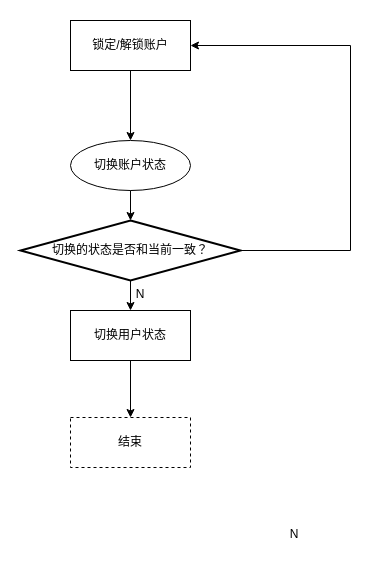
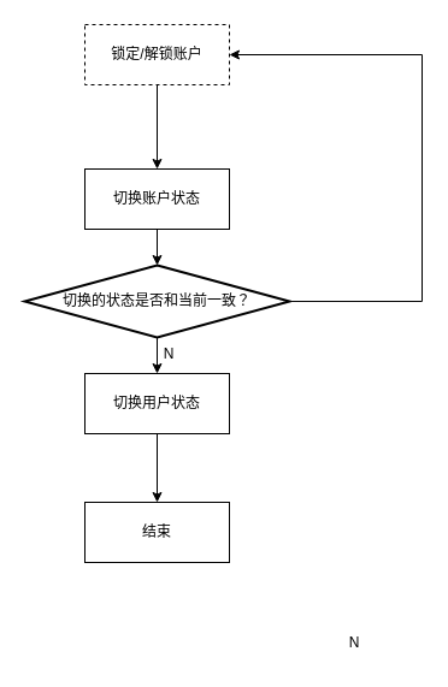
- <mxCell id="3" value="锁定/解锁账户" style="rounded=0;whiteSpace=wrap;html=1;" parent="1" vertex="1"><mxGeometry x="70" y="20" width="120" height="50" as="geometry" /></mxCell>
+ <mxCell id="3" value="锁定/解锁账户" style="rounded=0;whiteSpace=wrap;html=1;dashed=1;" parent="1" vertex="1"><mxGeometry x="70" y="20" width="120" height="50" as="geometry" /></mxCell>
- <mxCell id="7" value="切换账户状态" style="ellipse;whiteSpace=wrap;html=1;" parent="1" vertex="1"><mxGeometry x="70" y="140" width="120" height="50" as="geometry" /></mxCell>
+ <mxCell id="7" value="切换账户状态" style="rounded=0;whiteSpace=wrap;html=1;" parent="1" vertex="1"><mxGeometry x="70" y="140" width="120" height="50" as="geometry" /></mxCell>
- <mxCell id="11" value="结束" style="rounded=0;whiteSpace=wrap;html=1;dashed=1;" parent="1" vertex="1"><mxGeometry x="70" y="417" width="120" height="50" as="geometry" /></mxCell>
+ <mxCell id="11" value="结束" style="rounded=0;whiteSpace=wrap;html=1;" parent="1" vertex="1"><mxGeometry x="70" y="417" width="120" height="50" as="geometry" /></mxCell>
